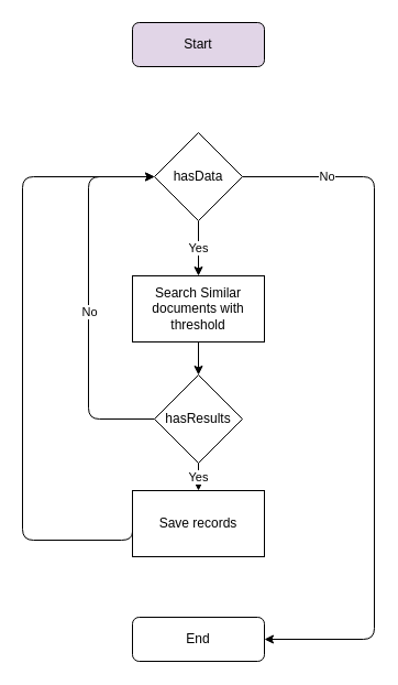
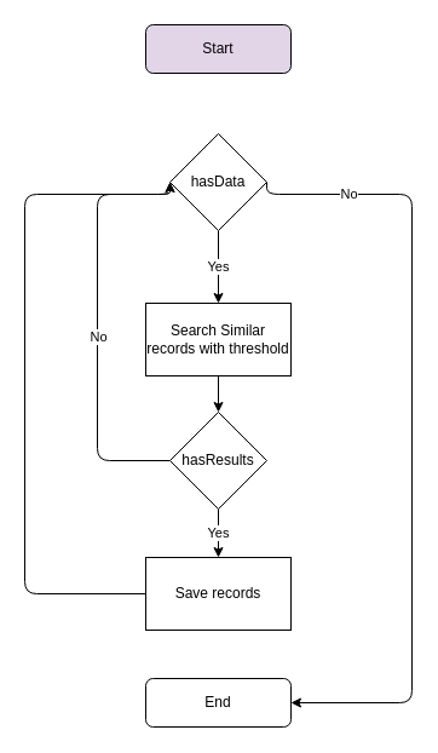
- <mxCell id="8" value="hasData" style="rhombus;whiteSpace=wrap;html=1;" vertex="1" parent="1"><mxGeometry x="140" y="120" width="80" height="80" as="geometry" /></mxCell>
+ <mxCell id="8" value="hasData" style="rhombus;whiteSpace=wrap;html=1;" vertex="1" parent="1"><mxGeometry x="140" y="110" width="80" height="80" as="geometry" /></mxCell>
- <mxCell id="4" value="Search Similar documents with threshold" style="rounded=0;whiteSpace=wrap;html=1;" vertex="1" parent="1"><mxGeometry x="120" y="250" width="120" height="60" as="geometry" /></mxCell>
+ <mxCell id="4" value="Search Similar records with threshold" style="rounded=0;whiteSpace=wrap;html=1;" vertex="1" parent="1"><mxGeometry x="120" y="250" width="120" height="60" as="geometry" /></mxCell>
- <mxCell id="14" value="Save records" style="rounded=0;whiteSpace=wrap;html=1;" vertex="1" parent="1"><mxGeometry x="120" y="445" width="120" height="60" as="geometry" /></mxCell>
+ <mxCell id="14" value="Save records" style="rounded=0;whiteSpace=wrap;html=1;" vertex="1" parent="1"><mxGeometry x="120" y="460" width="120" height="60" as="geometry" /></mxCell>
